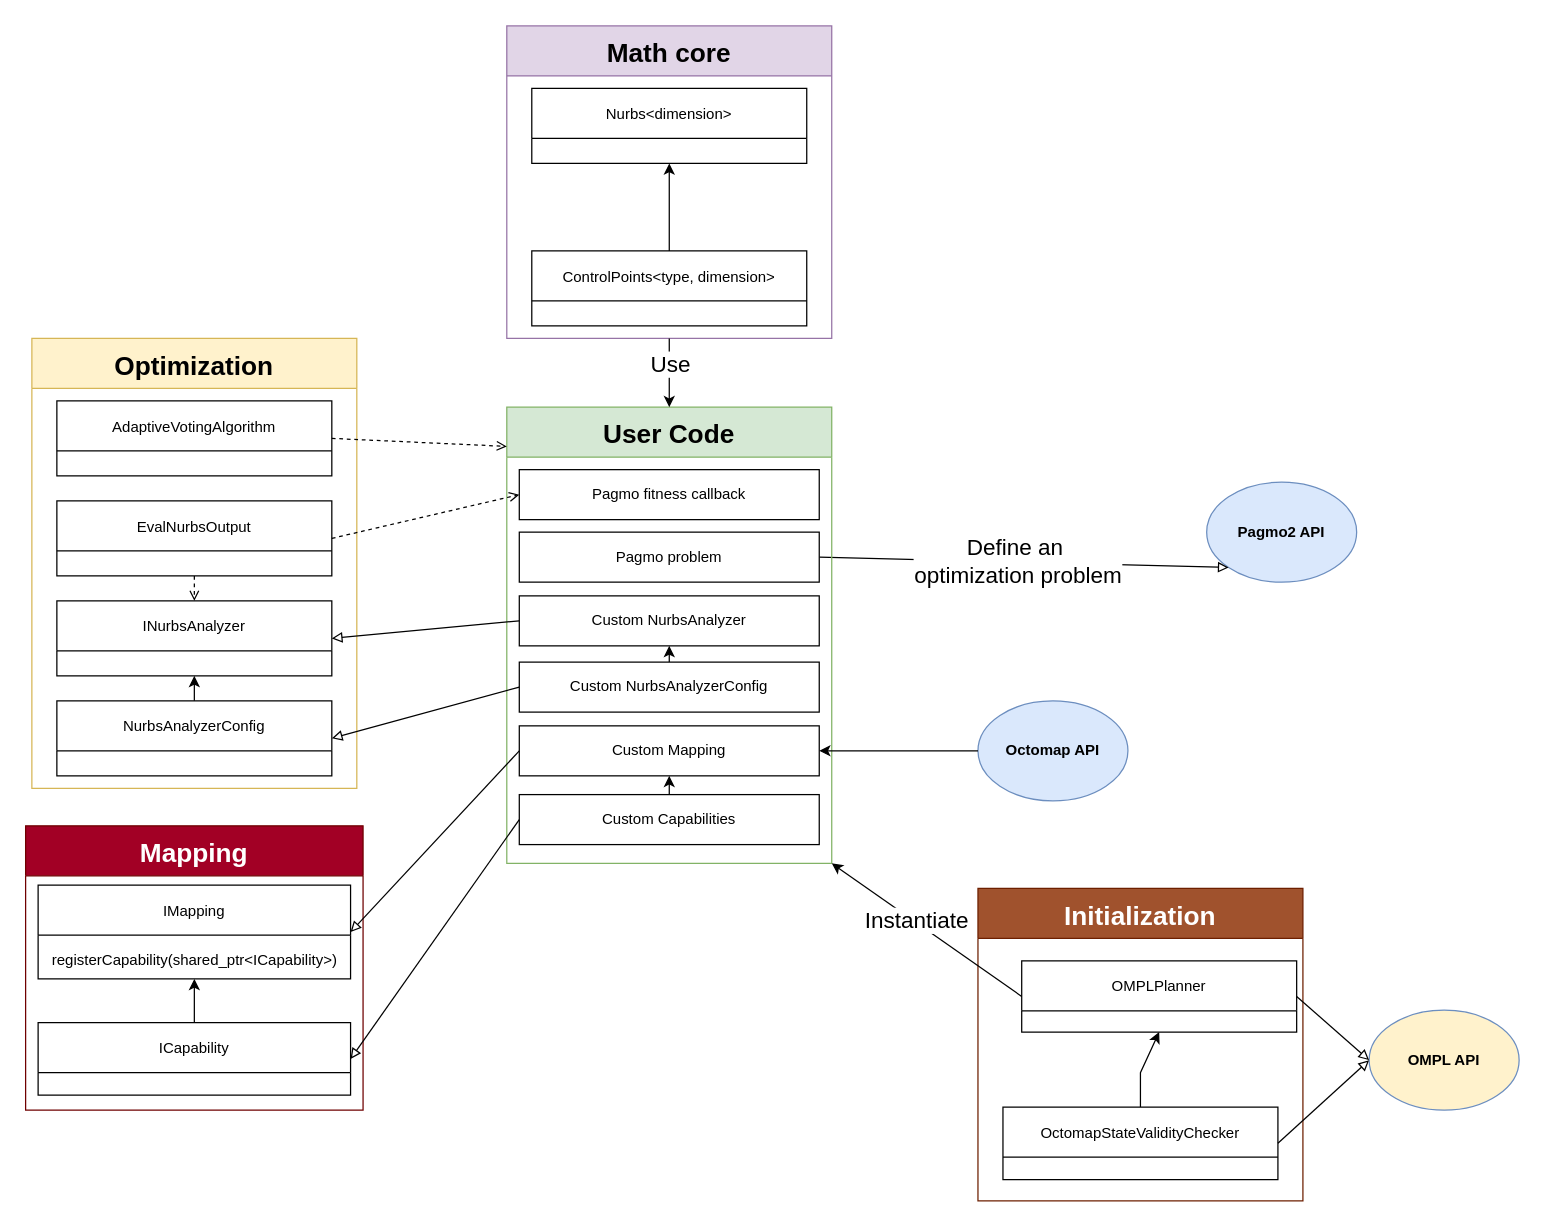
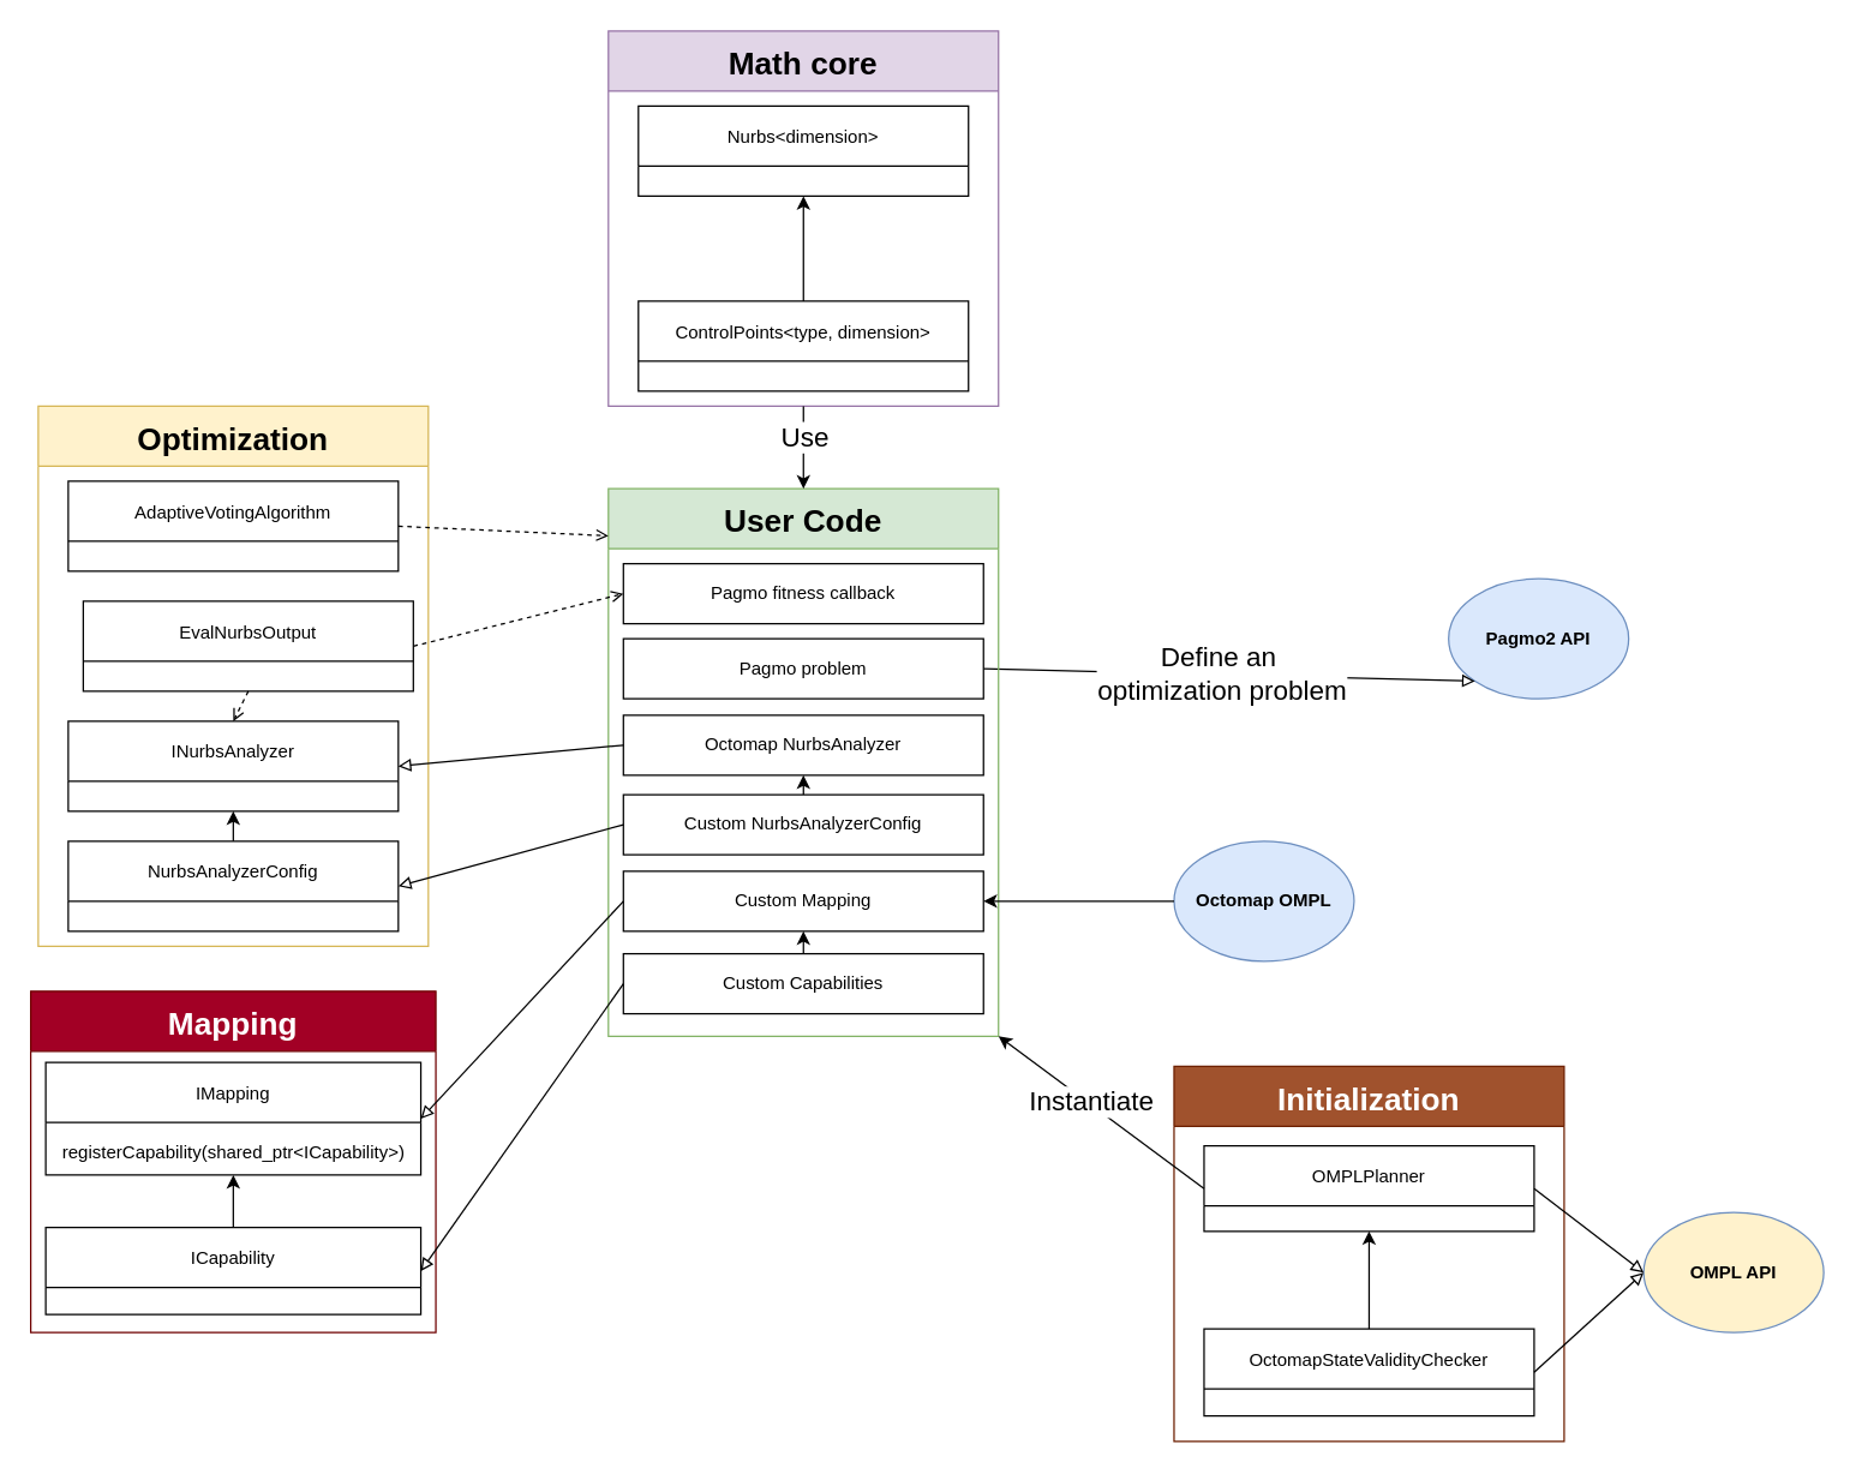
- <mxCell id="31" value="EvalNurbsOutput" style="shape=swimlane;" parent="27" vertex="1"><mxGeometry x="20" y="130" width="220" height="60" as="geometry" /></mxCell>
+ <mxCell id="31" value="EvalNurbsOutput" style="shape=swimlane;" parent="27" vertex="1"><mxGeometry x="30" y="130" width="220" height="60" as="geometry" /></mxCell>
- <mxCell id="19" value="Custom NurbsAnalyzer" style="rounded=0;whiteSpace=wrap;html=1;" parent="17" vertex="1"><mxGeometry x="10" y="151" width="240" height="40" as="geometry" /></mxCell>
+ <mxCell id="19" value="Octomap NurbsAnalyzer" style="rounded=0;whiteSpace=wrap;html=1;" parent="17" vertex="1"><mxGeometry x="10" y="151" width="240" height="40" as="geometry" /></mxCell>
- <mxCell id="13" value="Octomap API" style="ellipse;whiteSpace=wrap;html=1;fillColor=#dae8fc;strokeColor=#6c8ebf;fontStyle=1" parent="1" vertex="1"><mxGeometry x="782" y="560" width="120" height="80" as="geometry" /></mxCell>
+ <mxCell id="13" value="Octomap OMPL" style="ellipse;whiteSpace=wrap;html=1;fillColor=#dae8fc;strokeColor=#6c8ebf;fontStyle=1" parent="1" vertex="1"><mxGeometry x="782" y="560" width="120" height="80" as="geometry" /></mxCell>
- <mxCell id="7" value="OMPLPlanner" style="shape=swimlane;" parent="6" vertex="1"><mxGeometry x="35" y="58" width="220" height="57" as="geometry" /></mxCell>
+ <mxCell id="7" value="OMPLPlanner" style="shape=swimlane;" parent="6" vertex="1"><mxGeometry x="20" y="53" width="220" height="57" as="geometry" /></mxCell>
